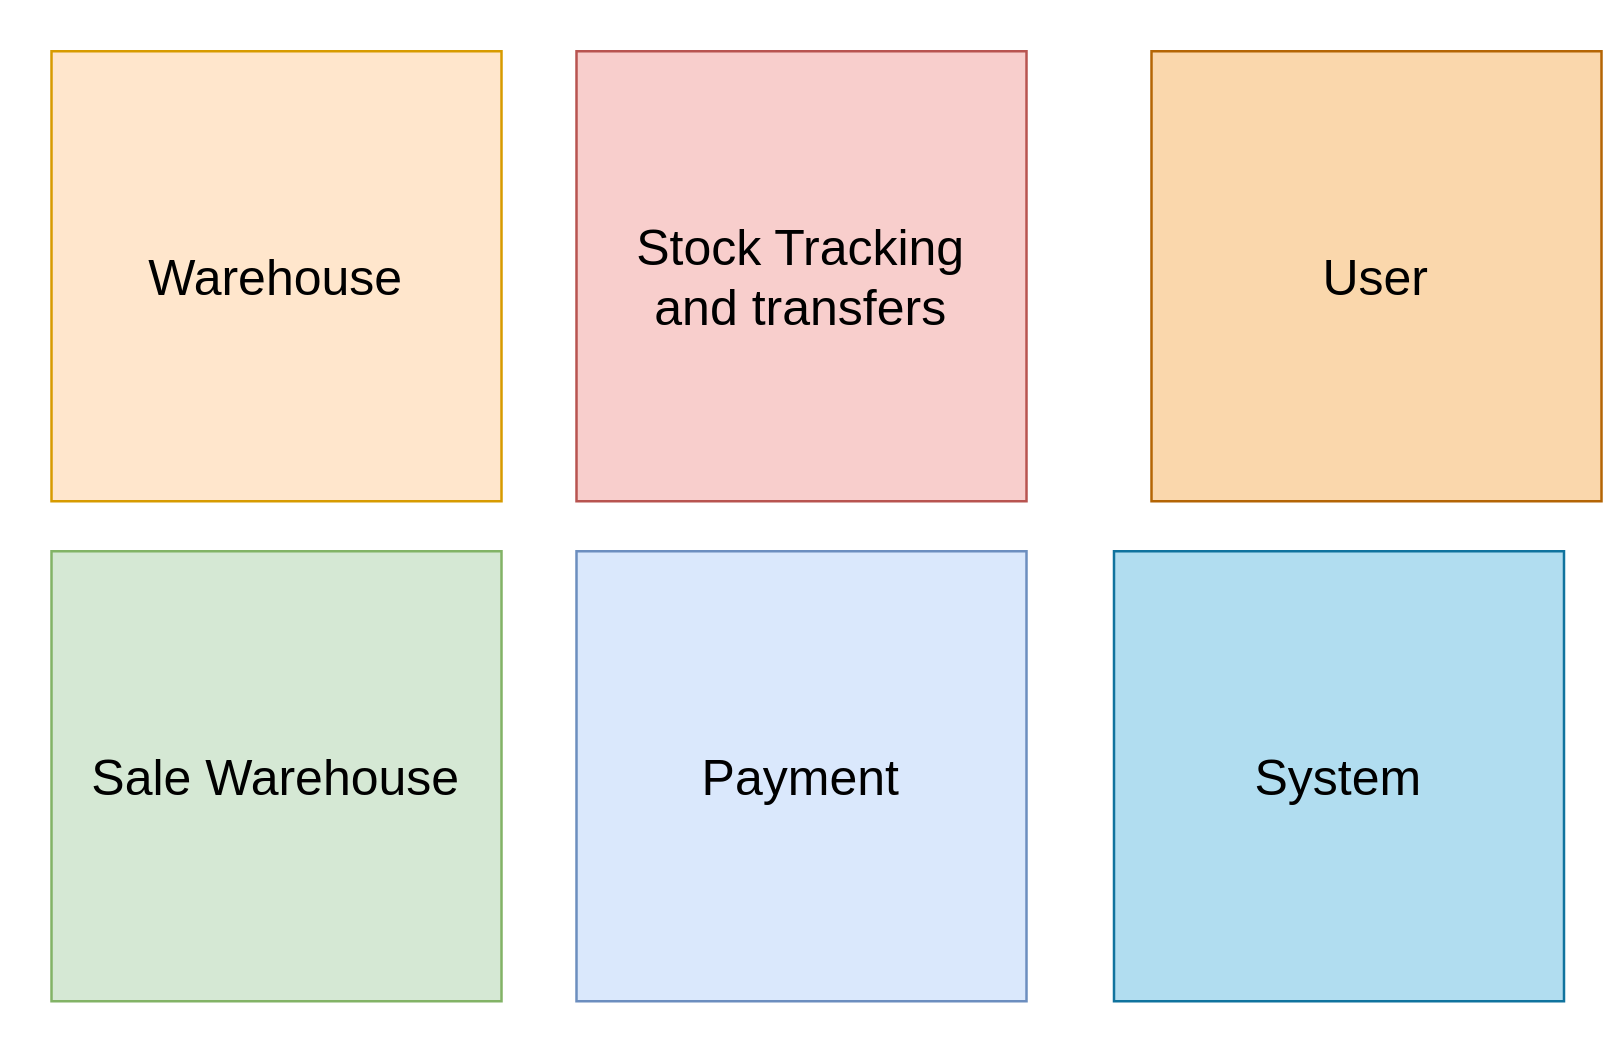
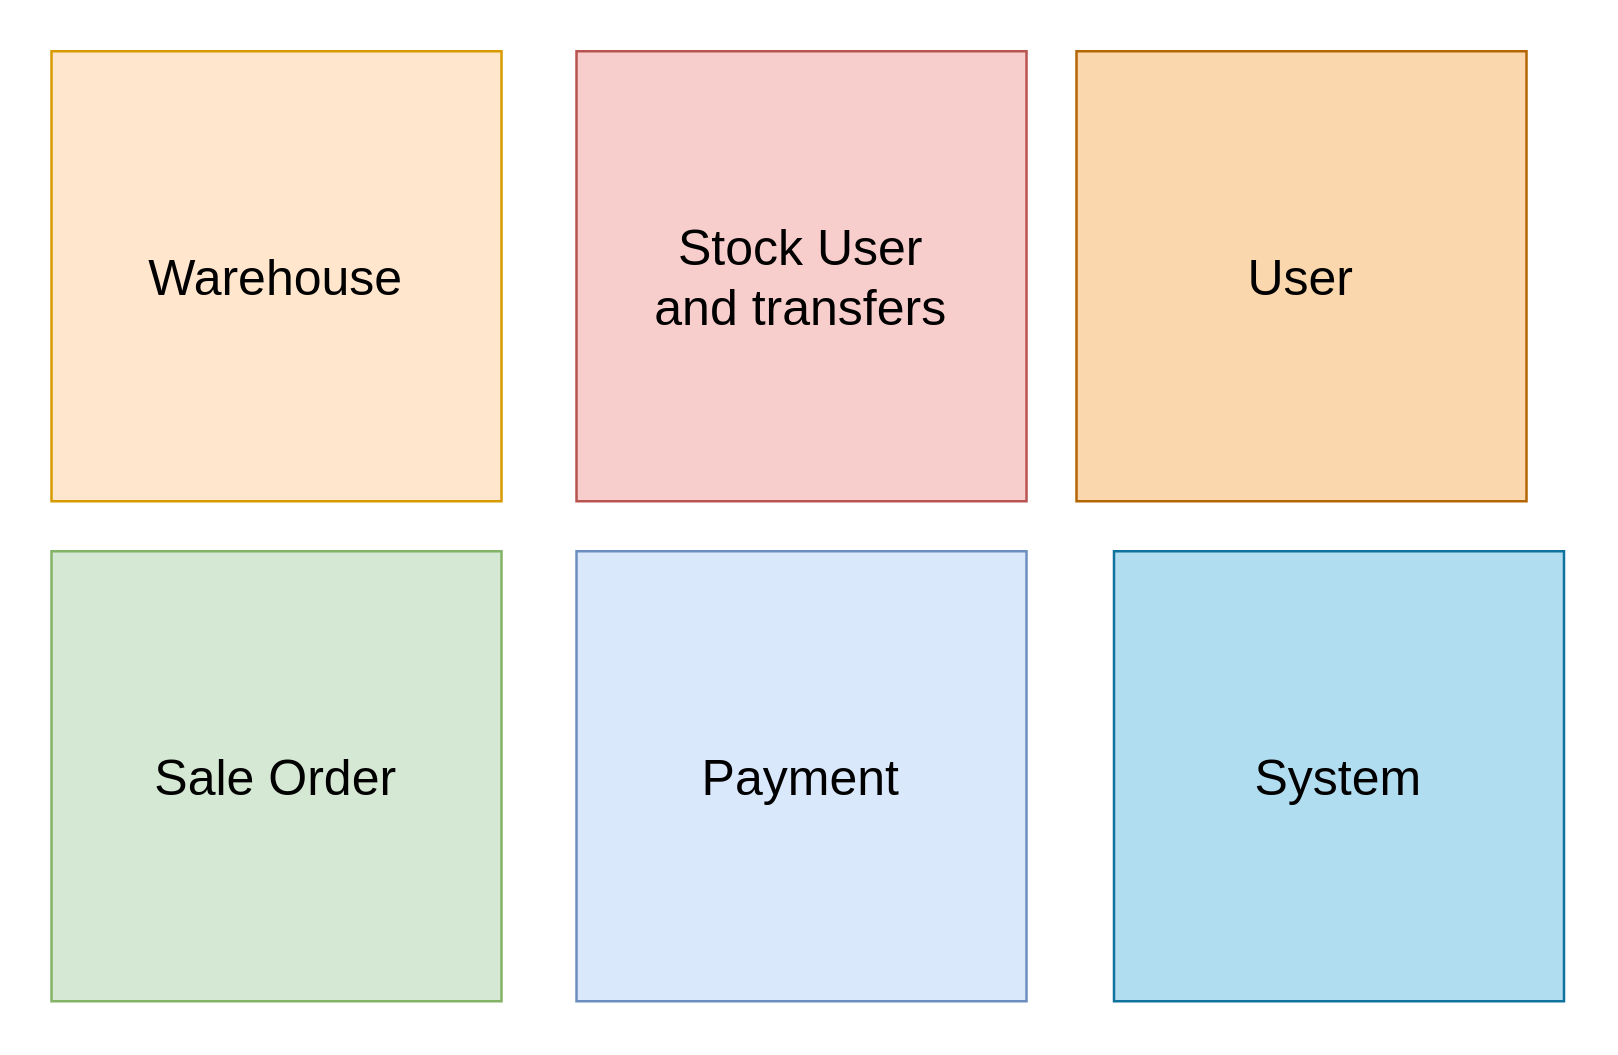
- <mxCell id="5" value="Stock Tracking&lt;br&gt;and transfers" style="whiteSpace=wrap;html=1;aspect=fixed;fontSize=20;fillColor=#f8cecc;strokeColor=#b85450;" parent="1" vertex="1"><mxGeometry x="230" y="20" width="180" height="180" as="geometry" /></mxCell>
+ <mxCell id="5" value="Stock User&lt;br&gt;and transfers" style="whiteSpace=wrap;html=1;aspect=fixed;fontSize=20;fillColor=#f8cecc;strokeColor=#b85450;" parent="1" vertex="1"><mxGeometry x="230" y="20" width="180" height="180" as="geometry" /></mxCell>
- <mxCell id="6" value="User" style="whiteSpace=wrap;html=1;aspect=fixed;fontSize=20;fillColor=#fad7ac;strokeColor=#b46504;" parent="1" vertex="1"><mxGeometry x="460" y="20" width="180" height="180" as="geometry" /></mxCell>
+ <mxCell id="6" value="User" style="whiteSpace=wrap;html=1;aspect=fixed;fontSize=20;fillColor=#fad7ac;strokeColor=#b46504;" parent="1" vertex="1"><mxGeometry x="430" y="20" width="180" height="180" as="geometry" /></mxCell>
- <mxCell id="3" value="Sale Warehouse" style="whiteSpace=wrap;html=1;aspect=fixed;fontSize=20;fillColor=#d5e8d4;strokeColor=#82b366;" parent="1" vertex="1"><mxGeometry x="20" y="220" width="180" height="180" as="geometry" /></mxCell>
+ <mxCell id="3" value="Sale Order" style="whiteSpace=wrap;html=1;aspect=fixed;fontSize=20;fillColor=#d5e8d4;strokeColor=#82b366;" parent="1" vertex="1"><mxGeometry x="20" y="220" width="180" height="180" as="geometry" /></mxCell>
